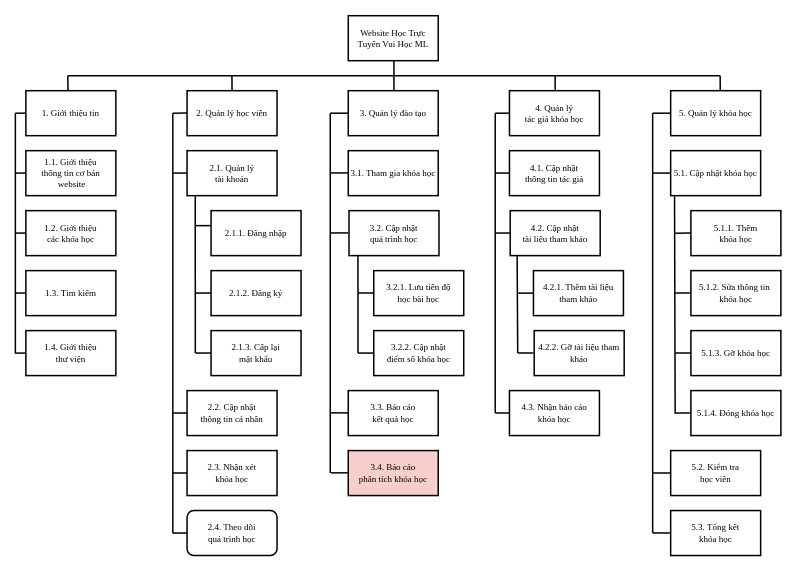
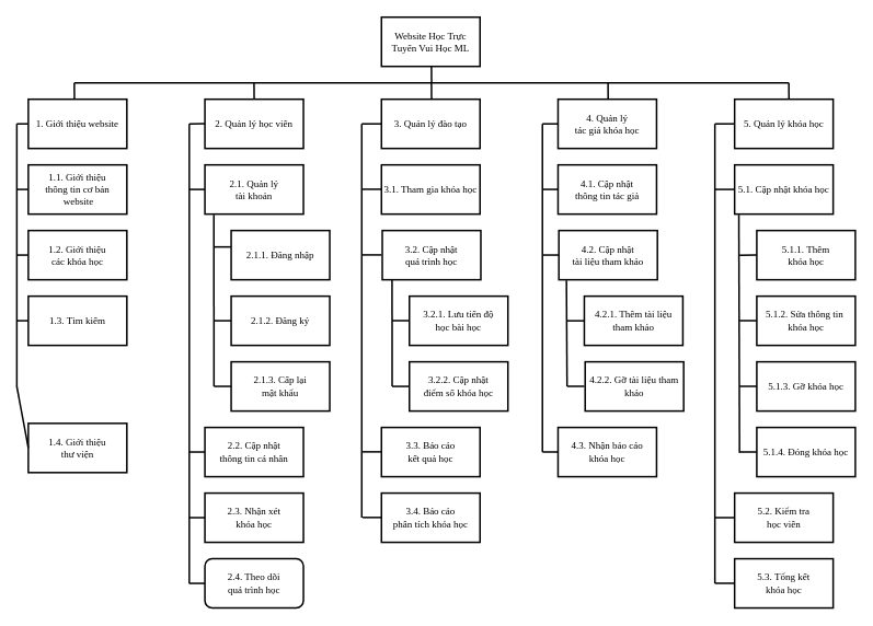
- <mxCell id="3" value="1. Giới thiệu tin" style="rounded=0;whiteSpace=wrap;html=1;strokeWidth=2;fontFamily=Times New Roman;" vertex="1" parent="1"><mxGeometry x="34" y="120" width="120" height="60" as="geometry" /></mxCell>
+ <mxCell id="3" value="1. Giới thiệu website" style="rounded=0;whiteSpace=wrap;html=1;strokeWidth=2;fontFamily=Times New Roman;" vertex="1" parent="1"><mxGeometry x="34" y="120" width="120" height="60" as="geometry" /></mxCell>
- <mxCell id="11" value="1.4. Giới thiệu &lt;br&gt;thư viện" style="rounded=0;whiteSpace=wrap;html=1;strokeWidth=2;fontFamily=Times New Roman;" vertex="1" parent="1"><mxGeometry x="34" y="440" width="120" height="60" as="geometry" /></mxCell>
+ <mxCell id="11" value="1.4. Giới thiệu &lt;br&gt;thư viện" style="rounded=0;whiteSpace=wrap;html=1;strokeWidth=2;fontFamily=Times New Roman;" vertex="1" parent="1"><mxGeometry x="34" y="515" width="120" height="60" as="geometry" /></mxCell>
- <mxCell id="27" value="3.4. Báo cáo &lt;br&gt;phân tích khóa học" style="rounded=0;whiteSpace=wrap;html=1;strokeWidth=2;fontFamily=Times New Roman;fillColor=#f8cecc;" vertex="1" parent="1"><mxGeometry x="464" y="600" width="120" height="60" as="geometry" /></mxCell>
+ <mxCell id="27" value="3.4. Báo cáo &lt;br&gt;phân tích khóa học" style="rounded=0;whiteSpace=wrap;html=1;strokeWidth=2;fontFamily=Times New Roman;" vertex="1" parent="1"><mxGeometry x="464" y="600" width="120" height="60" as="geometry" /></mxCell>
